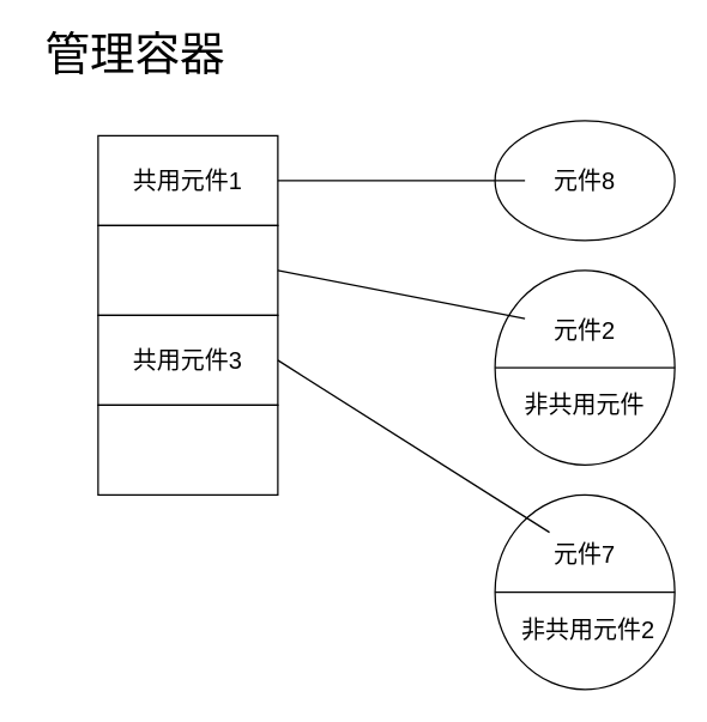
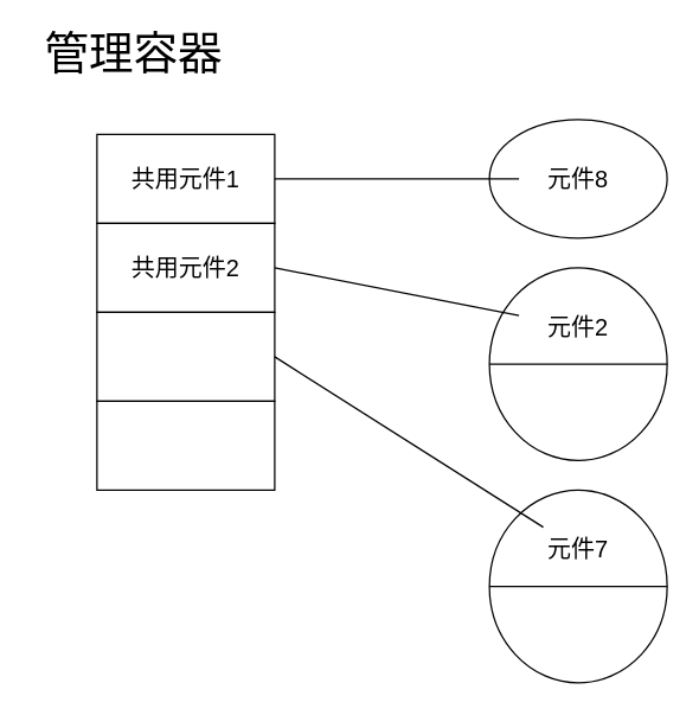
+ <mxCell id="10" value="&lt;font size=&quot;3&quot;&gt;共用元件2&lt;br&gt;&lt;/font&gt;" style="text;html=1;strokeColor=none;fillColor=none;align=center;verticalAlign=middle;whiteSpace=wrap;rounded=0;" vertex="1" parent="1"><mxGeometry x="85" y="165" width="80" height="30" as="geometry" /></mxCell>
- <mxCell id="11" value="&lt;font size=&quot;3&quot;&gt;共用元件3&lt;/font&gt;" style="text;html=1;strokeColor=none;fillColor=none;align=center;verticalAlign=middle;whiteSpace=wrap;rounded=0;" vertex="1" parent="1"><mxGeometry x="85" y="225" width="80" height="30" as="geometry" /></mxCell>
- <mxCell id="15" value="&lt;font size=&quot;3&quot;&gt;非共用元件&lt;br&gt;&lt;/font&gt;" style="text;html=1;strokeColor=none;fillColor=none;align=center;verticalAlign=middle;whiteSpace=wrap;rounded=0;" vertex="1" parent="1"><mxGeometry x="345" y="255" width="90" height="30" as="geometry" /></mxCell>
- <mxCell id="19" value="&lt;font size=&quot;3&quot;&gt;非共用元件2&lt;br&gt;&lt;/font&gt;" style="text;html=1;strokeColor=none;fillColor=none;align=center;verticalAlign=middle;whiteSpace=wrap;rounded=0;" vertex="1" parent="1"><mxGeometry x="345" y="405" width="95" height="30" as="geometry" /></mxCell>
